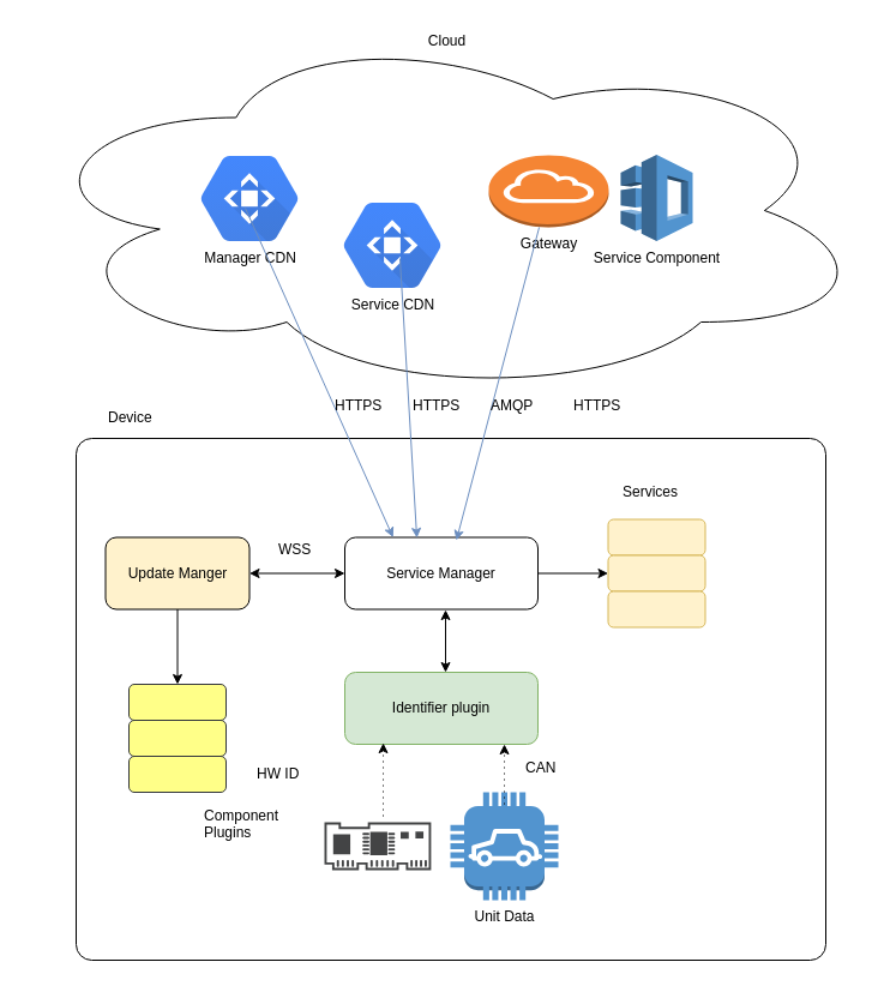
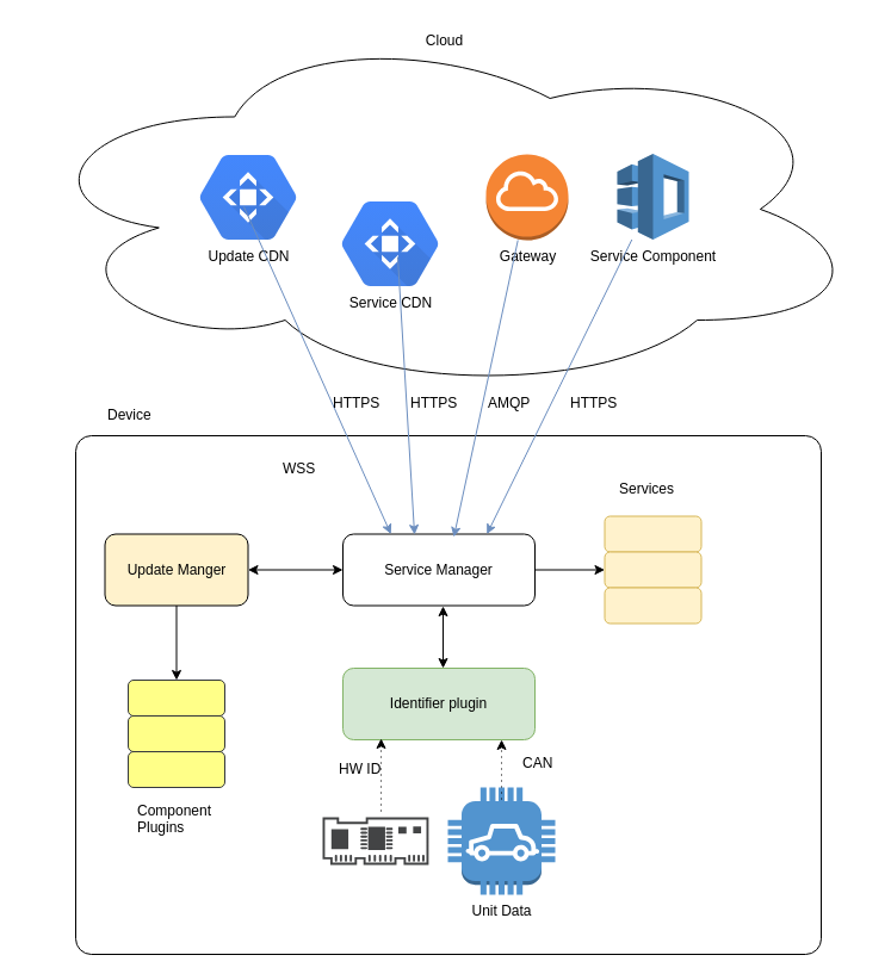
- <mxCell id="5" value="Gateway" style="outlineConnect=0;dashed=0;verticalLabelPosition=bottom;verticalAlign=top;align=center;html=1;shape=mxgraph.aws3.internet_gateway;fillColor=#F58534;gradientColor=none;" vertex="1" parent="1"><mxGeometry x="407" y="129" width="100" height="60" as="geometry" /></mxCell>
+ <mxCell id="5" value="Gateway" style="outlineConnect=0;dashed=0;verticalLabelPosition=bottom;verticalAlign=top;align=center;html=1;shape=mxgraph.aws3.internet_gateway;fillColor=#F58534;gradientColor=none;" vertex="1" parent="1"><mxGeometry x="407" y="129" width="69" height="72" as="geometry" /></mxCell>
- <mxCell id="7" value="Manager CDN" style="shape=mxgraph.gcp.networking.cloud_cdn;html=1;fillColor=#4387FD;gradientColor=#4683EA;strokeColor=none;verticalLabelPosition=bottom;verticalAlign=top;align=center;" vertex="1" parent="1"><mxGeometry x="167" y="129.5" width="81" height="71" as="geometry" /></mxCell>
+ <mxCell id="7" value="Update CDN" style="shape=mxgraph.gcp.networking.cloud_cdn;html=1;fillColor=#4387FD;gradientColor=#4683EA;strokeColor=none;verticalLabelPosition=bottom;verticalAlign=top;align=center;" vertex="1" parent="1"><mxGeometry x="167" y="129.5" width="81" height="71" as="geometry" /></mxCell>
+ <mxCell id="21" value="" style="endArrow=classic;html=1;strokeWidth=1;entryX=0.75;entryY=0;entryDx=0;entryDy=0;fillColor=#dae8fc;strokeColor=#6c8ebf;" edge="1" parent="1" source="6" target="10"><mxGeometry width="50" height="50" relative="1" as="geometry"><mxPoint x="517" y="240" as="sourcePoint" /><mxPoint x="367" y="410" as="targetPoint" /></mxGeometry></mxCell>
- <mxCell id="34" value="WSS" style="text;html=1;resizable=0;points=[];autosize=1;align=left;verticalAlign=top;spacingTop=-4;" vertex="1" parent="1"><mxGeometry x="230" y="447.5" width="40" height="20" as="geometry" /></mxCell>
+ <mxCell id="34" value="WSS" style="text;html=1;resizable=0;points=[];autosize=1;align=left;verticalAlign=top;spacingTop=-4;" vertex="1" parent="1"><mxGeometry x="235" y="382.5" width="40" height="20" as="geometry" /></mxCell>
- <mxCell id="38" value="HW ID" style="text;html=1;resizable=0;points=[];autosize=1;align=left;verticalAlign=top;spacingTop=-4;" vertex="1" parent="1"><mxGeometry x="211.5" y="635" width="50" height="20" as="geometry" /></mxCell>
+ <mxCell id="38" value="HW ID" style="text;html=1;resizable=0;points=[];autosize=1;align=left;verticalAlign=top;spacingTop=-4;" vertex="1" parent="1"><mxGeometry x="281.5" y="635" width="50" height="20" as="geometry" /></mxCell>
- <mxCell id="33" value="Component&lt;br&gt;Plugins" style="text;html=1;resizable=0;points=[];autosize=1;align=left;verticalAlign=top;spacingTop=-4;" vertex="1" parent="1"><mxGeometry x="167.5" y="670" width="80" height="30" as="geometry" /></mxCell>
+ <mxCell id="33" value="Component&lt;br&gt;Plugins" style="text;html=1;resizable=0;points=[];autosize=1;align=left;verticalAlign=top;spacingTop=-4;" vertex="1" parent="1"><mxGeometry x="112.5" y="670" width="80" height="30" as="geometry" /></mxCell>
